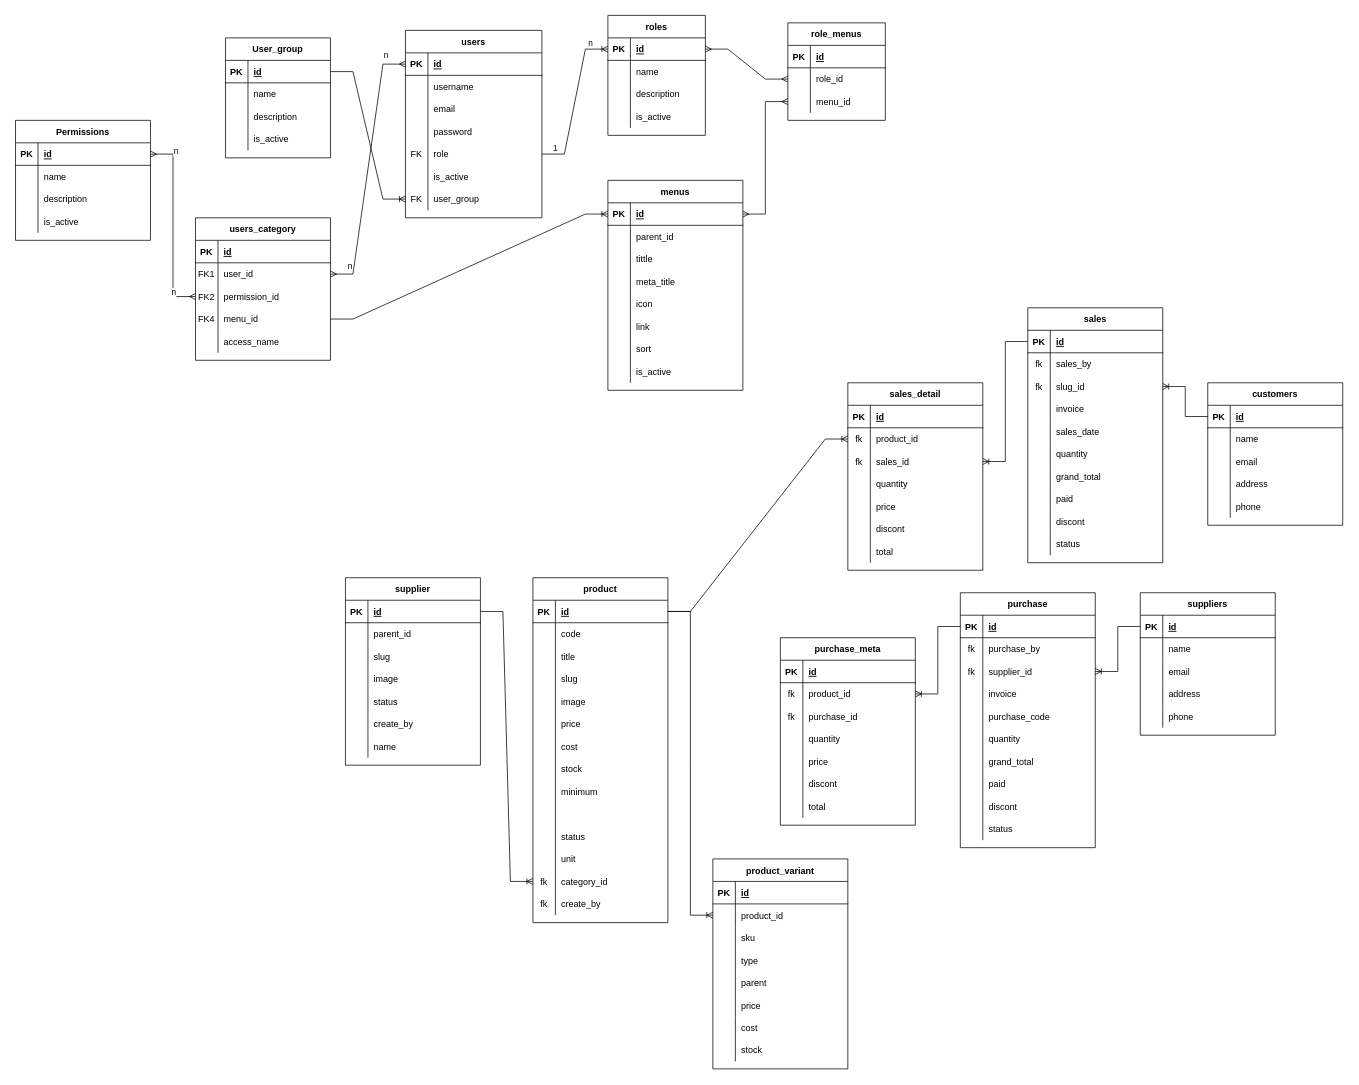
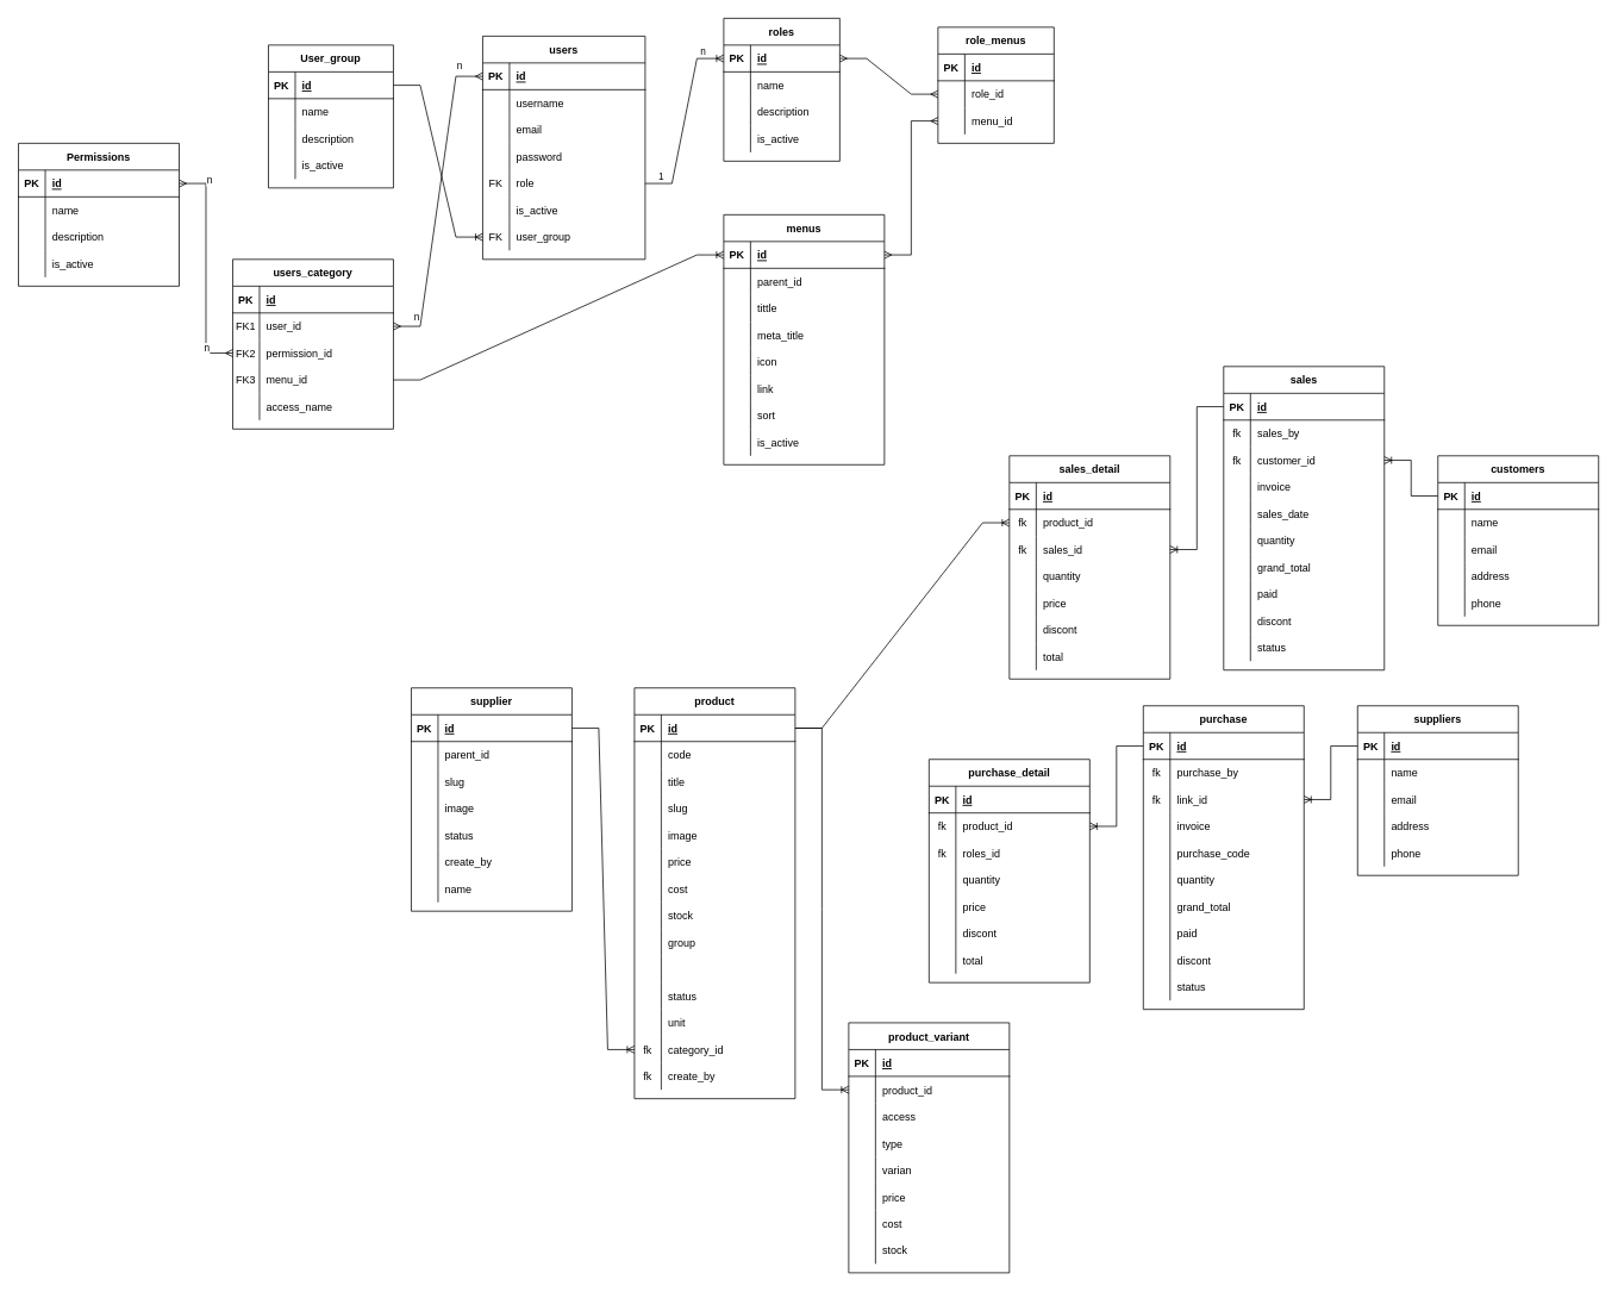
- <mxCell id="102" value="FK4" style="shape=partialRectangle;connectable=0;fillColor=none;top=0;left=0;bottom=0;right=0;editable=1;overflow=hidden;" parent="101" vertex="1"><mxGeometry width="30" height="30" as="geometry"><mxRectangle width="30" height="30" as="alternateBounds" /></mxGeometry></mxCell>
+ <mxCell id="102" value="FK3" style="shape=partialRectangle;connectable=0;fillColor=none;top=0;left=0;bottom=0;right=0;editable=1;overflow=hidden;" parent="101" vertex="1"><mxGeometry width="30" height="30" as="geometry"><mxRectangle width="30" height="30" as="alternateBounds" /></mxGeometry></mxCell>
- <mxCell id="311" value="slug_id" style="shape=partialRectangle;connectable=0;fillColor=none;top=0;left=0;bottom=0;right=0;align=left;spacingLeft=6;overflow=hidden;" parent="309" vertex="1"><mxGeometry x="30" width="150" height="30" as="geometry"><mxRectangle width="150" height="30" as="alternateBounds" /></mxGeometry></mxCell>
+ <mxCell id="311" value="customer_id" style="shape=partialRectangle;connectable=0;fillColor=none;top=0;left=0;bottom=0;right=0;align=left;spacingLeft=6;overflow=hidden;" parent="309" vertex="1"><mxGeometry x="30" width="150" height="30" as="geometry"><mxRectangle width="150" height="30" as="alternateBounds" /></mxGeometry></mxCell>
- <mxCell id="255" value="purchase_meta" style="shape=table;startSize=30;container=1;collapsible=1;childLayout=tableLayout;fixedRows=1;rowLines=0;fontStyle=1;align=center;resizeLast=1;" parent="1" vertex="1"><mxGeometry x="1040" y="850" width="180" height="250" as="geometry"><mxRectangle x="510" y="590" width="100" height="30" as="alternateBounds" /></mxGeometry></mxCell>
+ <mxCell id="255" value="purchase_detail" style="shape=table;startSize=30;container=1;collapsible=1;childLayout=tableLayout;fixedRows=1;rowLines=0;fontStyle=1;align=center;resizeLast=1;" parent="1" vertex="1"><mxGeometry x="1040" y="850" width="180" height="250" as="geometry"><mxRectangle x="510" y="590" width="100" height="30" as="alternateBounds" /></mxGeometry></mxCell>
- <mxCell id="233" value="supplier_id" style="shape=partialRectangle;connectable=0;fillColor=none;top=0;left=0;bottom=0;right=0;align=left;spacingLeft=6;overflow=hidden;" parent="231" vertex="1"><mxGeometry x="30" width="150" height="30" as="geometry"><mxRectangle width="150" height="30" as="alternateBounds" /></mxGeometry></mxCell>
+ <mxCell id="233" value="link_id" style="shape=partialRectangle;connectable=0;fillColor=none;top=0;left=0;bottom=0;right=0;align=left;spacingLeft=6;overflow=hidden;" parent="231" vertex="1"><mxGeometry x="30" width="150" height="30" as="geometry"><mxRectangle width="150" height="30" as="alternateBounds" /></mxGeometry></mxCell>
- <mxCell id="264" value="purchase_id" style="shape=partialRectangle;connectable=0;fillColor=none;top=0;left=0;bottom=0;right=0;align=left;spacingLeft=6;overflow=hidden;" parent="262" vertex="1"><mxGeometry x="30" width="150" height="30" as="geometry"><mxRectangle width="150" height="30" as="alternateBounds" /></mxGeometry></mxCell>
+ <mxCell id="264" value="roles_id" style="shape=partialRectangle;connectable=0;fillColor=none;top=0;left=0;bottom=0;right=0;align=left;spacingLeft=6;overflow=hidden;" parent="262" vertex="1"><mxGeometry x="30" width="150" height="30" as="geometry"><mxRectangle width="150" height="30" as="alternateBounds" /></mxGeometry></mxCell>
- <mxCell id="208" value="minimum" style="shape=partialRectangle;connectable=0;fillColor=none;top=0;left=0;bottom=0;right=0;align=left;spacingLeft=6;overflow=hidden;" parent="206" vertex="1"><mxGeometry x="30" width="150" height="30" as="geometry"><mxRectangle width="150" height="30" as="alternateBounds" /></mxGeometry></mxCell>
+ <mxCell id="208" value="group" style="shape=partialRectangle;connectable=0;fillColor=none;top=0;left=0;bottom=0;right=0;align=left;spacingLeft=6;overflow=hidden;" parent="206" vertex="1"><mxGeometry x="30" width="150" height="30" as="geometry"><mxRectangle width="150" height="30" as="alternateBounds" /></mxGeometry></mxCell>
- <mxCell id="286" value="sku" style="shape=partialRectangle;connectable=0;fillColor=none;top=0;left=0;bottom=0;right=0;align=left;spacingLeft=6;overflow=hidden;" parent="284" vertex="1"><mxGeometry x="30" width="150" height="30" as="geometry"><mxRectangle width="150" height="30" as="alternateBounds" /></mxGeometry></mxCell>
+ <mxCell id="286" value="access" style="shape=partialRectangle;connectable=0;fillColor=none;top=0;left=0;bottom=0;right=0;align=left;spacingLeft=6;overflow=hidden;" parent="284" vertex="1"><mxGeometry x="30" width="150" height="30" as="geometry"><mxRectangle width="150" height="30" as="alternateBounds" /></mxGeometry></mxCell>
- <mxCell id="292" value="parent" style="shape=partialRectangle;connectable=0;fillColor=none;top=0;left=0;bottom=0;right=0;align=left;spacingLeft=6;overflow=hidden;" parent="290" vertex="1"><mxGeometry x="30" width="150" height="30" as="geometry"><mxRectangle width="150" height="30" as="alternateBounds" /></mxGeometry></mxCell>
+ <mxCell id="292" value="varian" style="shape=partialRectangle;connectable=0;fillColor=none;top=0;left=0;bottom=0;right=0;align=left;spacingLeft=6;overflow=hidden;" parent="290" vertex="1"><mxGeometry x="30" width="150" height="30" as="geometry"><mxRectangle width="150" height="30" as="alternateBounds" /></mxGeometry></mxCell>
